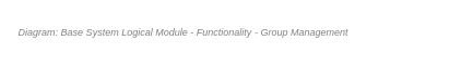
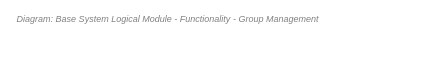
- <mxCell id="3" value="&lt;font style=&quot;font-size: 12px&quot;&gt;&lt;span style=&quot;font-size: 12px&quot;&gt;Diagram: Base System Logical Module -&amp;nbsp;&lt;/span&gt;&lt;span style=&quot;font-size: 12px&quot;&gt;Functionality - Group Management&lt;br&gt;&lt;/span&gt;&lt;/font&gt;" style="text;strokeColor=none;fillColor=none;html=1;fontSize=12;fontStyle=2;verticalAlign=middle;align=left;shadow=0;glass=0;comic=0;opacity=30;fontColor=#808080;" vertex="1" parent="2"><mxGeometry x="20" y="20" width="520" height="40" as="geometry" /></mxCell>
+ <mxCell id="3" value="&lt;font style=&quot;font-size: 12px&quot;&gt;&lt;span style=&quot;font-size: 12px&quot;&gt;Diagram: Base System Logical Module -&amp;nbsp;&lt;/span&gt;&lt;span style=&quot;font-size: 12px&quot;&gt;Functionality - Group Management&lt;br&gt;&lt;/span&gt;&lt;/font&gt;" style="text;strokeColor=none;fillColor=none;html=1;fontSize=12;fontStyle=2;verticalAlign=middle;align=left;shadow=0;glass=0;comic=0;opacity=30;fontColor=#808080;" vertex="1" parent="2"><mxGeometry x="20" y="5" width="520" height="40" as="geometry" /></mxCell>
